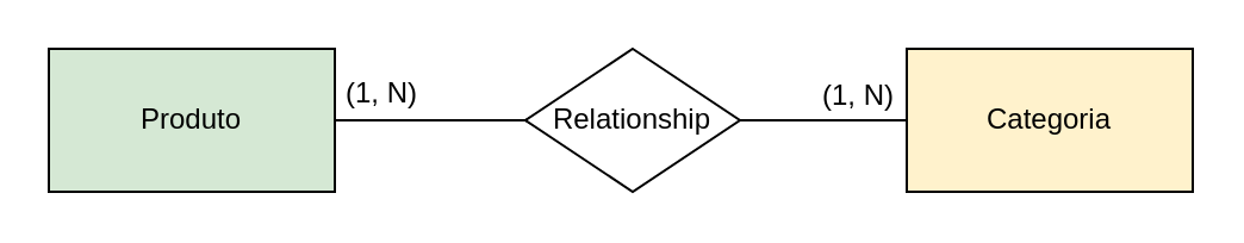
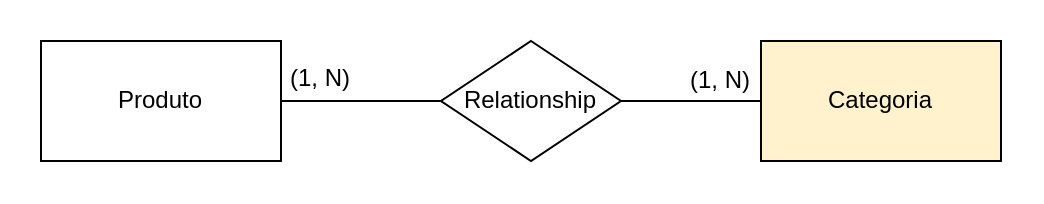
- <mxCell id="2" value="Produto" style="rounded=0;whiteSpace=wrap;html=1;fillColor=#d5e8d4;" vertex="1" parent="1"><mxGeometry x="20" y="20" width="120" height="60" as="geometry" /></mxCell>
+ <mxCell id="2" value="Produto" style="rounded=0;whiteSpace=wrap;html=1;" vertex="1" parent="1"><mxGeometry x="20" y="20" width="120" height="60" as="geometry" /></mxCell>
